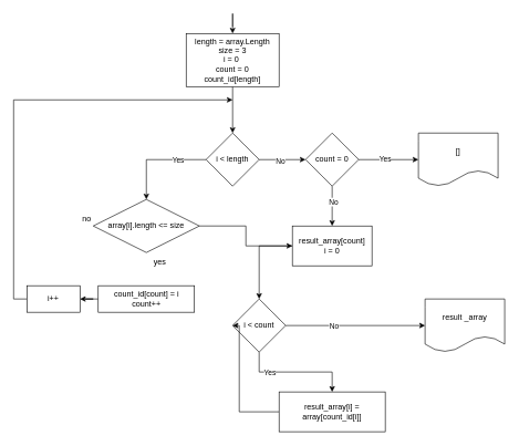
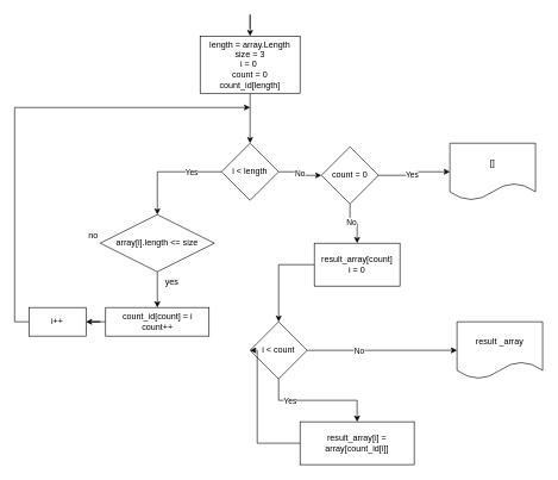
- <mxCell id="27" value="count = 0" style="rhombus;whiteSpace=wrap;html=1;" parent="1" vertex="1"><mxGeometry x="460" y="200" width="80" height="80" as="geometry" /></mxCell>
+ <mxCell id="27" value="count = 0" style="rhombus;whiteSpace=wrap;html=1;" parent="1" vertex="1"><mxGeometry x="450" y="205" width="80" height="80" as="geometry" /></mxCell>
- <mxCell id="10" style="edgeStyle=orthogonalEdgeStyle;rounded=0;orthogonalLoop=1;jettySize=auto;html=1;" parent="1" source="11" target="19" edge="1"><mxGeometry relative="1" as="geometry" /></mxCell>
+ <mxCell id="10" style="edgeStyle=orthogonalEdgeStyle;rounded=0;orthogonalLoop=1;jettySize=auto;html=1;entryX=0.5;entryY=0;entryDx=0;entryDy=0;" parent="1" source="11" target="13" edge="1"><mxGeometry relative="1" as="geometry" /></mxCell>
